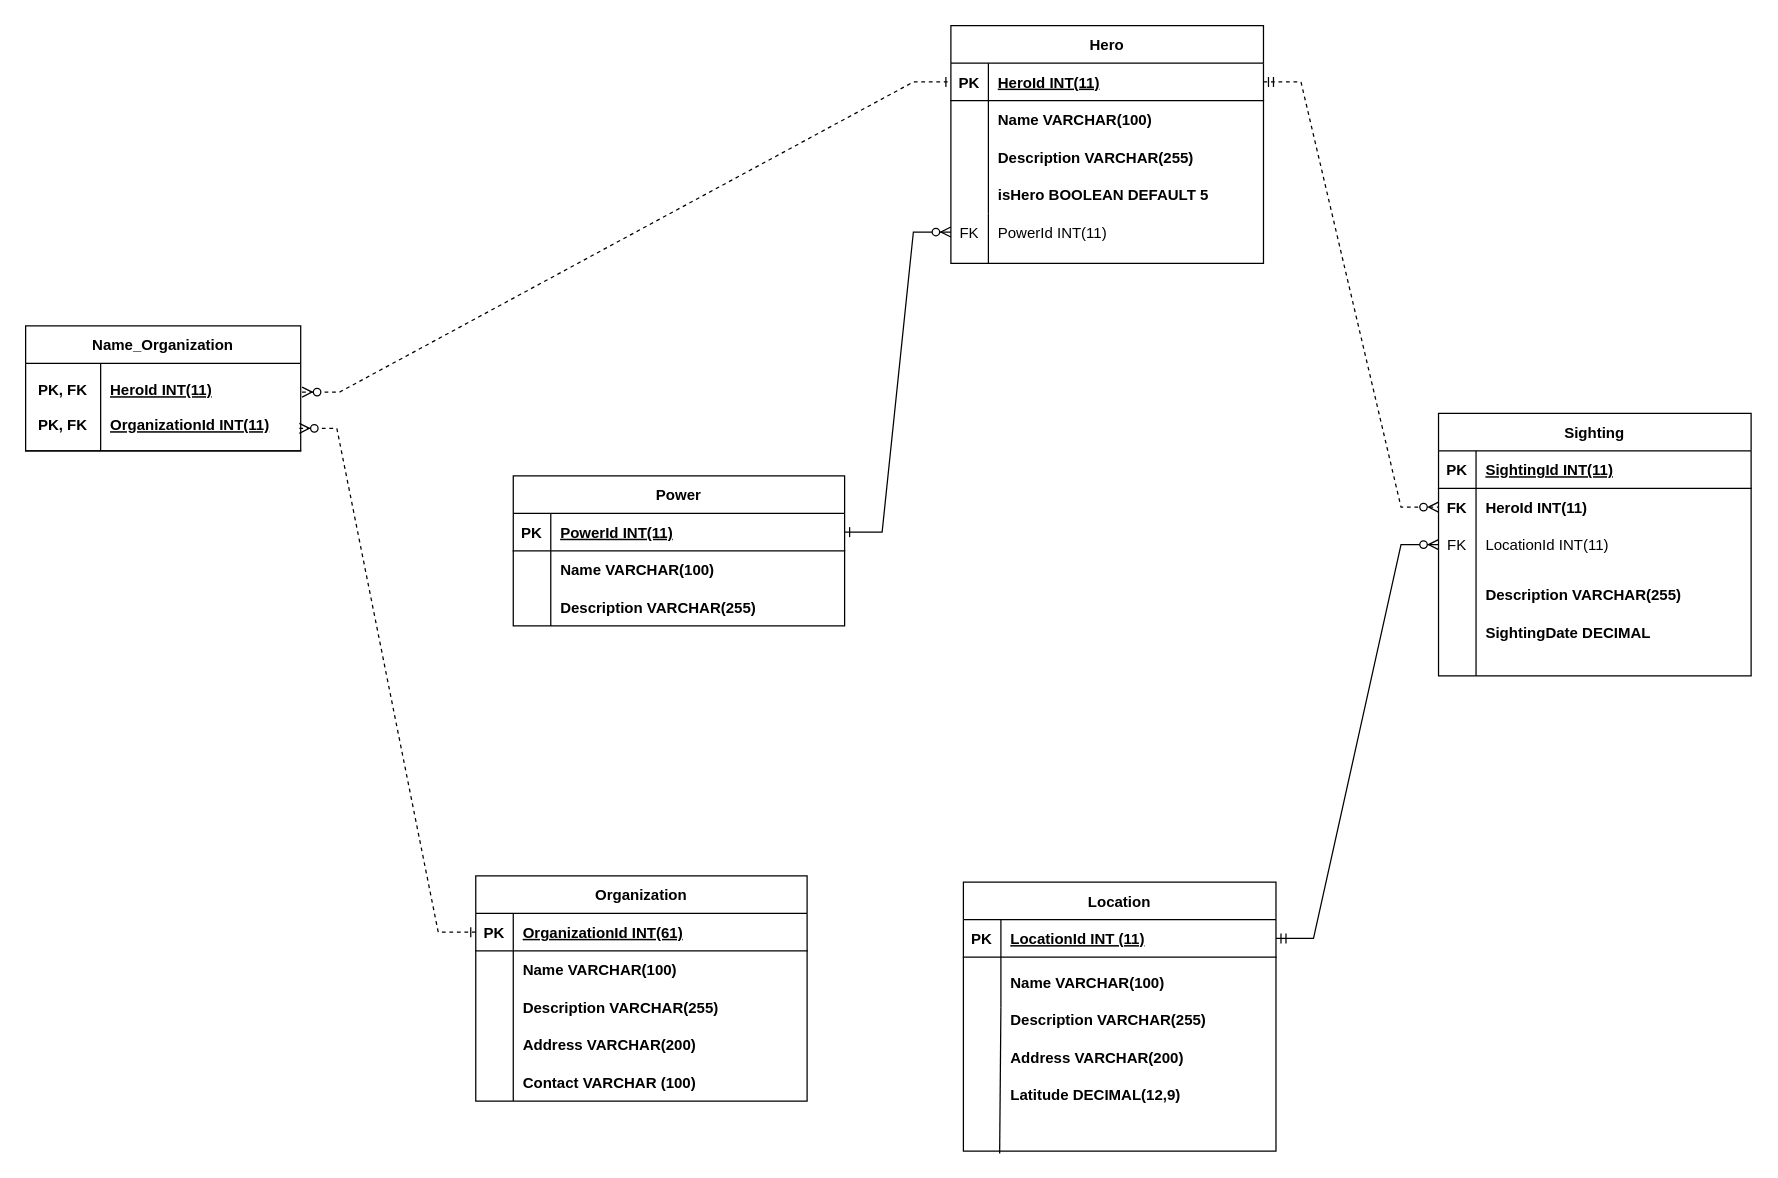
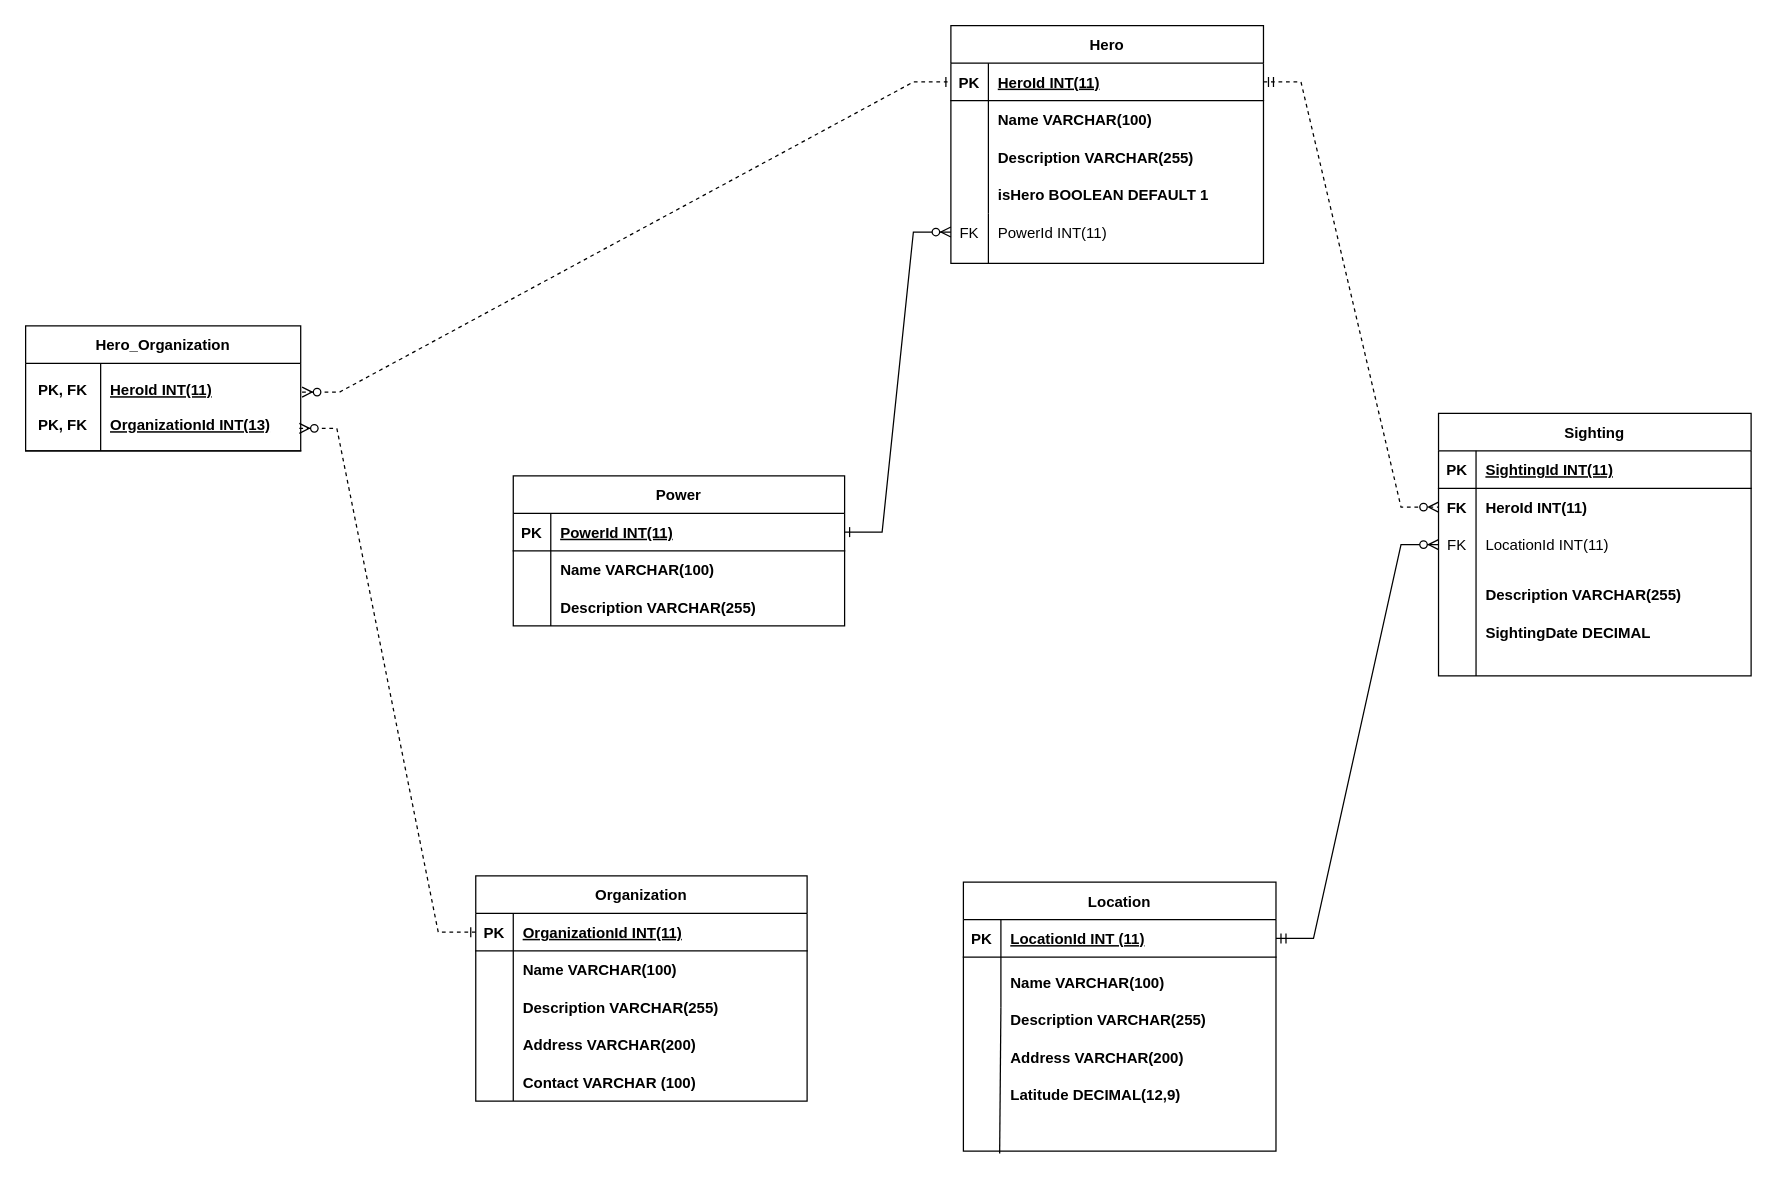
- <mxCell id="14" value="isHero BOOLEAN DEFAULT 5" style="shape=partialRectangle;overflow=hidden;connectable=0;fillColor=none;top=0;left=0;bottom=0;right=0;align=left;spacingLeft=6;fontStyle=1" parent="12" vertex="1"><mxGeometry x="30" width="220" height="30" as="geometry"><mxRectangle width="220" height="30" as="alternateBounds" /></mxGeometry></mxCell>
+ <mxCell id="14" value="isHero BOOLEAN DEFAULT 1" style="shape=partialRectangle;overflow=hidden;connectable=0;fillColor=none;top=0;left=0;bottom=0;right=0;align=left;spacingLeft=6;fontStyle=1" parent="12" vertex="1"><mxGeometry x="30" width="220" height="30" as="geometry"><mxRectangle width="220" height="30" as="alternateBounds" /></mxGeometry></mxCell>
- <mxCell id="38" value="Name_Organization" style="shape=table;startSize=30;container=1;collapsible=1;childLayout=tableLayout;fixedRows=1;rowLines=0;fontStyle=1;align=center;resizeLast=1;" parent="1" vertex="1"><mxGeometry x="20" y="260" width="220" height="100" as="geometry" /></mxCell>
+ <mxCell id="38" value="Hero_Organization" style="shape=table;startSize=30;container=1;collapsible=1;childLayout=tableLayout;fixedRows=1;rowLines=0;fontStyle=1;align=center;resizeLast=1;" parent="1" vertex="1"><mxGeometry x="20" y="260" width="220" height="100" as="geometry" /></mxCell>
- <mxCell id="41" value="HeroId INT(11)&#10;&#10;OrganizationId INT(11)" style="shape=partialRectangle;connectable=0;fillColor=none;top=0;left=0;bottom=0;right=0;align=left;spacingLeft=6;fontStyle=5;overflow=hidden;" parent="39" vertex="1"><mxGeometry x="60" width="160" height="70" as="geometry"><mxRectangle width="160" height="70" as="alternateBounds" /></mxGeometry></mxCell>
+ <mxCell id="41" value="HeroId INT(11)&#10;&#10;OrganizationId INT(13)" style="shape=partialRectangle;connectable=0;fillColor=none;top=0;left=0;bottom=0;right=0;align=left;spacingLeft=6;fontStyle=5;overflow=hidden;" parent="39" vertex="1"><mxGeometry x="60" width="160" height="70" as="geometry"><mxRectangle width="160" height="70" as="alternateBounds" /></mxGeometry></mxCell>
- <mxCell id="25" value="OrganizationId INT(61)" style="shape=partialRectangle;connectable=0;fillColor=none;top=0;left=0;bottom=0;right=0;align=left;spacingLeft=6;fontStyle=5;overflow=hidden;" parent="23" vertex="1"><mxGeometry x="30" width="235" height="30" as="geometry"><mxRectangle width="235" height="30" as="alternateBounds" /></mxGeometry></mxCell>
+ <mxCell id="25" value="OrganizationId INT(11)" style="shape=partialRectangle;connectable=0;fillColor=none;top=0;left=0;bottom=0;right=0;align=left;spacingLeft=6;fontStyle=5;overflow=hidden;" parent="23" vertex="1"><mxGeometry x="30" width="235" height="30" as="geometry"><mxRectangle width="235" height="30" as="alternateBounds" /></mxGeometry></mxCell>
